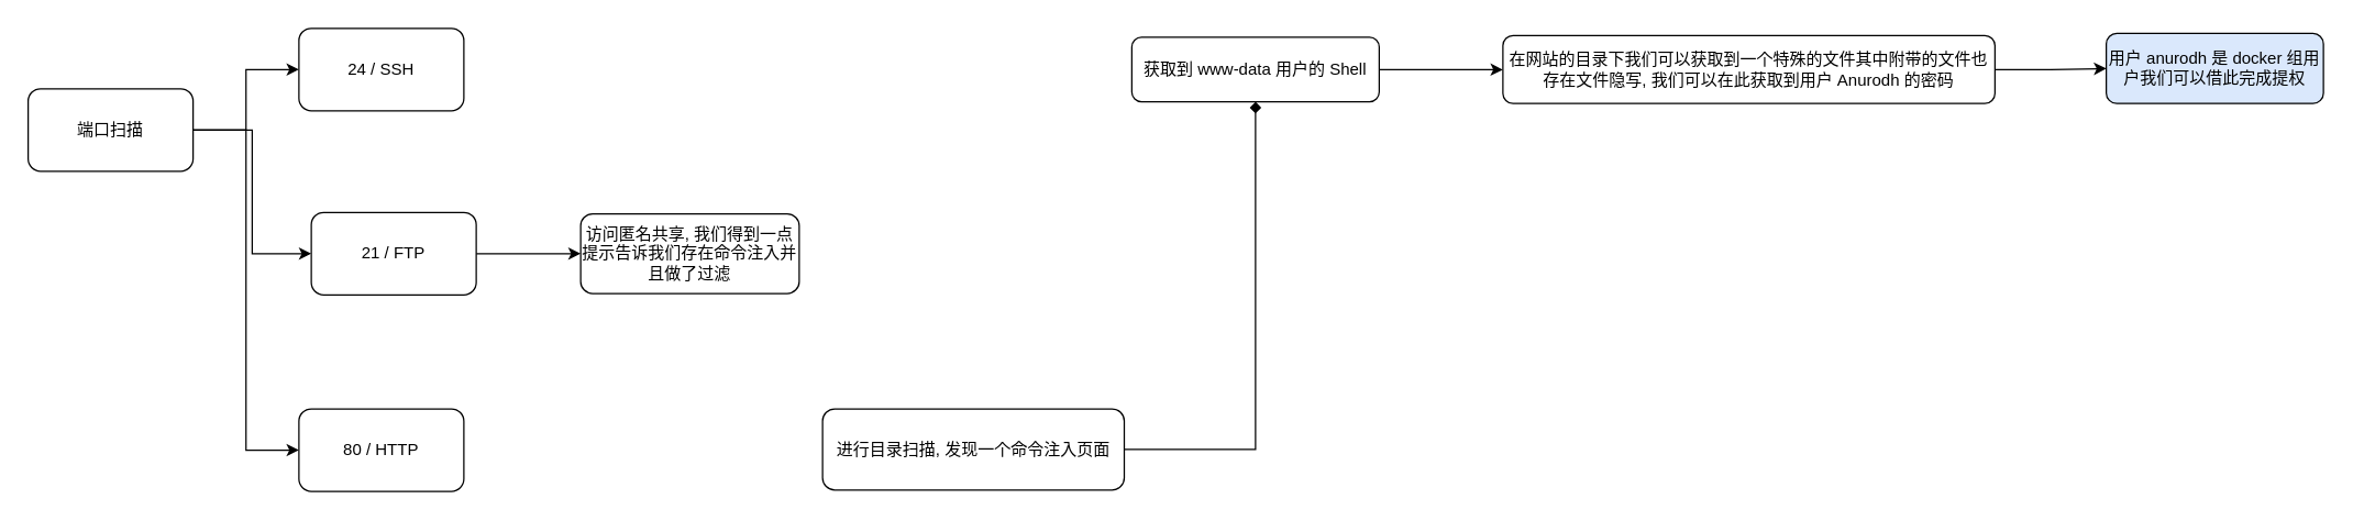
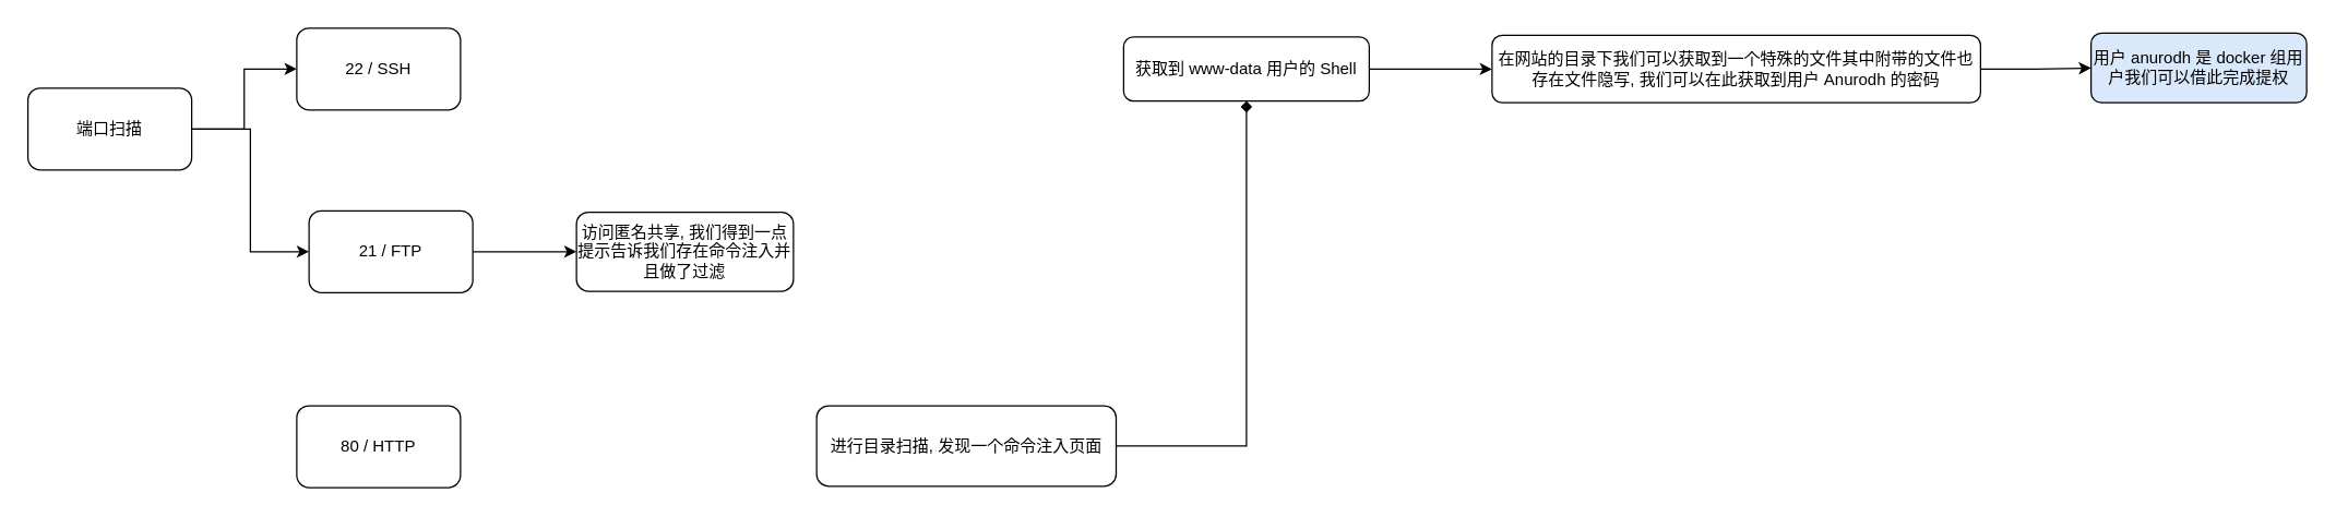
- <mxCell id="8" value="24 / SSH" style="whiteSpace=wrap;html=1;rounded=1;" vertex="1" parent="1"><mxGeometry x="217" y="20" width="120" height="60" as="geometry" /></mxCell>
+ <mxCell id="8" value="22 / SSH" style="whiteSpace=wrap;html=1;rounded=1;" vertex="1" parent="1"><mxGeometry x="217" y="20" width="120" height="60" as="geometry" /></mxCell>
- <mxCell id="4" style="edgeStyle=orthogonalEdgeStyle;rounded=0;orthogonalLoop=1;jettySize=auto;html=1;entryX=0;entryY=0.5;entryDx=0;entryDy=0;" edge="1" parent="1" source="5" target="9"><mxGeometry relative="1" as="geometry" /></mxCell>
